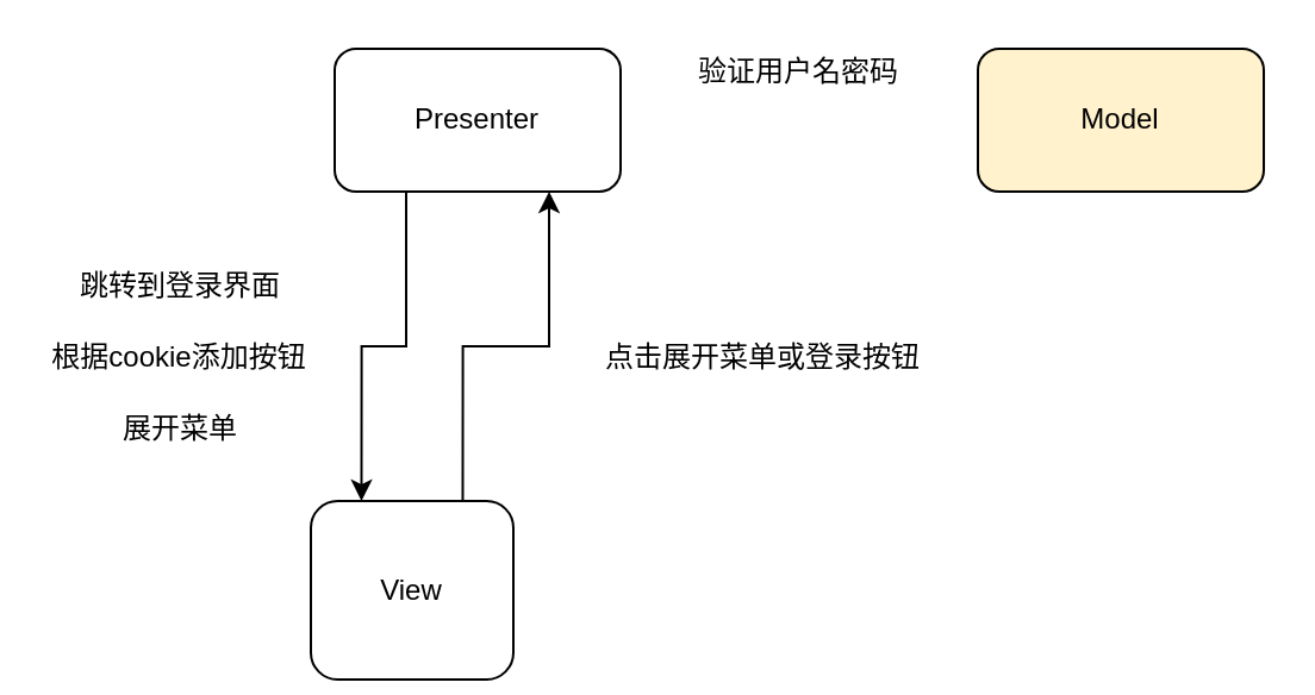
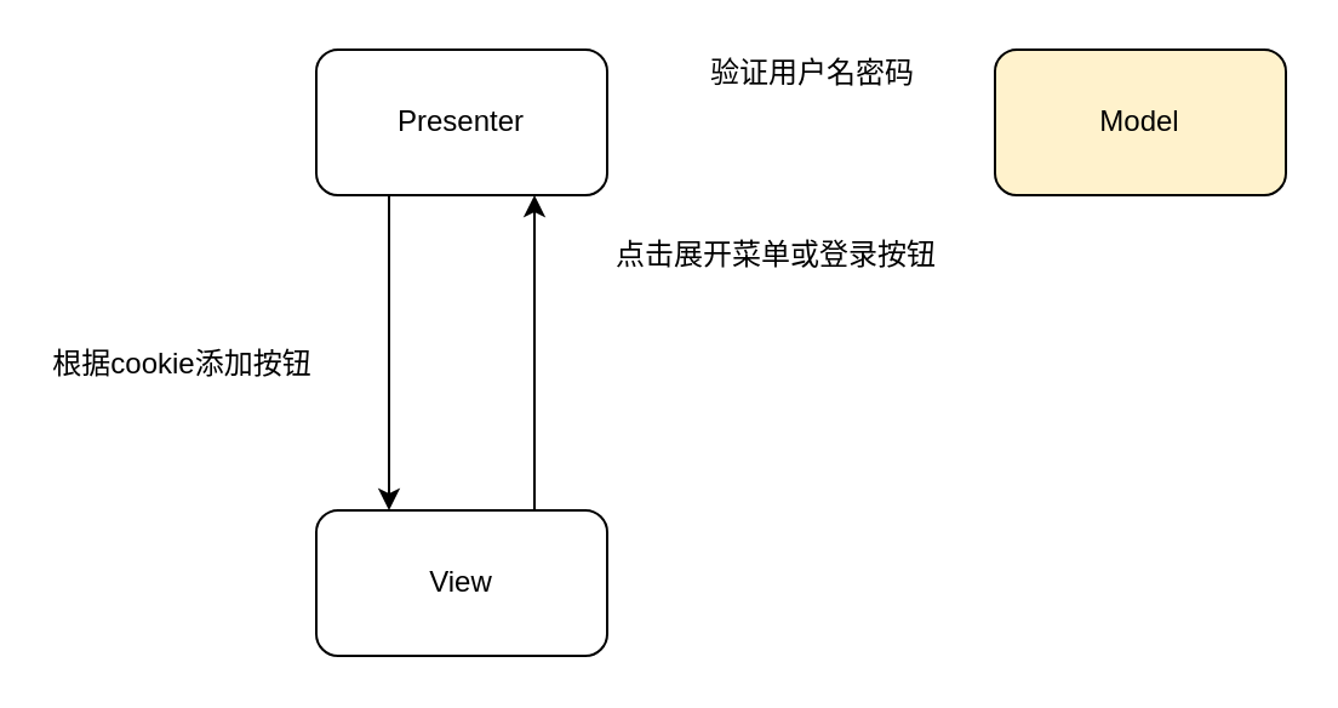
- <mxCell id="3" value="Presenter" style="rounded=1;whiteSpace=wrap;html=1;" vertex="1" parent="1"><mxGeometry x="140" y="20" width="120" height="60" as="geometry" /></mxCell>
+ <mxCell id="3" value="Presenter" style="rounded=1;whiteSpace=wrap;html=1;" vertex="1" parent="1"><mxGeometry x="130" y="20" width="120" height="60" as="geometry" /></mxCell>
- <mxCell id="11" value="跳转到登录界面" style="text;html=1;strokeColor=none;fillColor=none;align=center;verticalAlign=middle;whiteSpace=wrap;rounded=0;" vertex="1" parent="1"><mxGeometry x="27.5" y="110" width="95" height="20" as="geometry" /></mxCell>
- <mxCell id="7" value="点击展开菜单或登录按钮" style="text;html=1;strokeColor=none;fillColor=none;align=center;verticalAlign=middle;whiteSpace=wrap;rounded=0;" vertex="1" parent="1"><mxGeometry x="250" y="140" width="140" height="20" as="geometry" /></mxCell>
+ <mxCell id="7" value="点击展开菜单或登录按钮" style="text;html=1;strokeColor=none;fillColor=none;align=center;verticalAlign=middle;whiteSpace=wrap;rounded=0;" vertex="1" parent="1"><mxGeometry x="250" y="95" width="140" height="20" as="geometry" /></mxCell>
- <mxCell id="10" value="展开菜单" style="text;html=1;strokeColor=none;fillColor=none;align=center;verticalAlign=middle;whiteSpace=wrap;rounded=0;" vertex="1" parent="1"><mxGeometry x="47.5" y="170" width="55" height="20" as="geometry" /></mxCell>
- <mxCell id="5" value="View" style="rounded=1;whiteSpace=wrap;html=1;" vertex="1" parent="1"><mxGeometry x="130" y="210" width="85" height="75" as="geometry" /></mxCell>
+ <mxCell id="5" value="View" style="rounded=1;whiteSpace=wrap;html=1;" vertex="1" parent="1"><mxGeometry x="130" y="210" width="120" height="60" as="geometry" /></mxCell>
